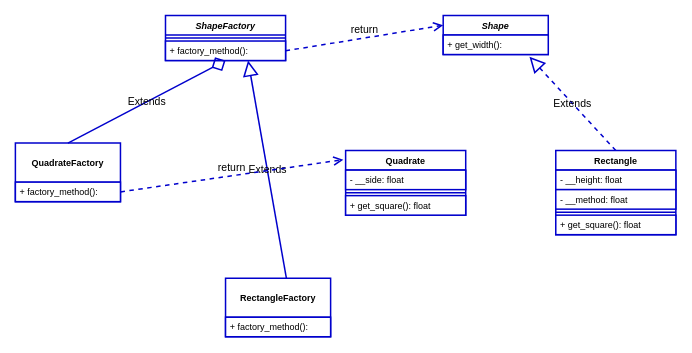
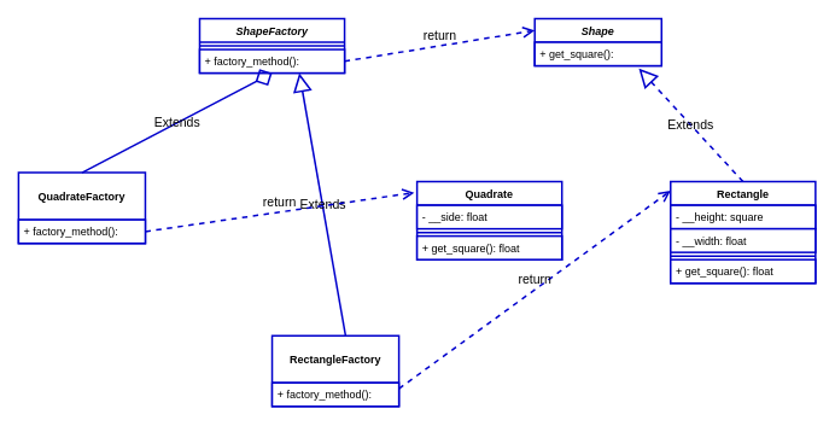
- <mxCell id="6" value="+ get_width(): " style="text;align=left;verticalAlign=top;spacingLeft=4;spacingRight=4;overflow=hidden;rotatable=0;points=[[0,0.5],[1,0.5]];portConstraint=eastwest;fontColor=#000000;fillColor=#FFFFFF;strokeColor=#0000CC;strokeWidth=2;" parent="5" vertex="1"><mxGeometry y="26" width="140" height="26" as="geometry" /></mxCell>
+ <mxCell id="6" value="+ get_square(): " style="text;align=left;verticalAlign=top;spacingLeft=4;spacingRight=4;overflow=hidden;rotatable=0;points=[[0,0.5],[1,0.5]];portConstraint=eastwest;fontColor=#000000;fillColor=#FFFFFF;strokeColor=#0000CC;strokeWidth=2;" parent="5" vertex="1"><mxGeometry y="26" width="140" height="26" as="geometry" /></mxCell>
- <mxCell id="9" value="- __height: float" style="text;align=left;verticalAlign=top;spacingLeft=4;spacingRight=4;overflow=hidden;rotatable=0;points=[[0,0.5],[1,0.5]];portConstraint=eastwest;fontColor=#000000;fillColor=#FFFFFF;strokeWidth=2;strokeColor=#0000CC;" parent="8" vertex="1"><mxGeometry y="26" width="160" height="26" as="geometry" /></mxCell>
+ <mxCell id="9" value="- __height: square" style="text;align=left;verticalAlign=top;spacingLeft=4;spacingRight=4;overflow=hidden;rotatable=0;points=[[0,0.5],[1,0.5]];portConstraint=eastwest;fontColor=#000000;fillColor=#FFFFFF;strokeWidth=2;strokeColor=#0000CC;" parent="8" vertex="1"><mxGeometry y="26" width="160" height="26" as="geometry" /></mxCell>
- <mxCell id="10" value="- __method: float" style="text;align=left;verticalAlign=top;spacingLeft=4;spacingRight=4;overflow=hidden;rotatable=0;points=[[0,0.5],[1,0.5]];portConstraint=eastwest;fontColor=#000000;fillColor=#FFFFFF;strokeColor=#0000CC;strokeWidth=2;" parent="8" vertex="1"><mxGeometry y="52" width="160" height="26" as="geometry" /></mxCell>
+ <mxCell id="10" value="- __width: float" style="text;align=left;verticalAlign=top;spacingLeft=4;spacingRight=4;overflow=hidden;rotatable=0;points=[[0,0.5],[1,0.5]];portConstraint=eastwest;fontColor=#000000;fillColor=#FFFFFF;strokeColor=#0000CC;strokeWidth=2;" parent="8" vertex="1"><mxGeometry y="52" width="160" height="26" as="geometry" /></mxCell>
+ <mxCell id="23" value="return" style="html=1;verticalAlign=bottom;endArrow=open;dashed=1;endSize=9;exitX=1;exitY=0.75;exitDx=0;exitDy=0;entryX=0;entryY=0.089;entryDx=0;entryDy=0;targetPerimeterSpacing=2;strokeWidth=2;strokeColor=#0000CC;fontColor=#000000;labelBackgroundColor=none;entryPerimeter=0;fontSize=14;" parent="1" source="24" target="8" edge="1"><mxGeometry relative="1" as="geometry"><mxPoint x="400" y="87" as="sourcePoint" /><mxPoint x="610" y="53" as="targetPoint" /></mxGeometry></mxCell>
